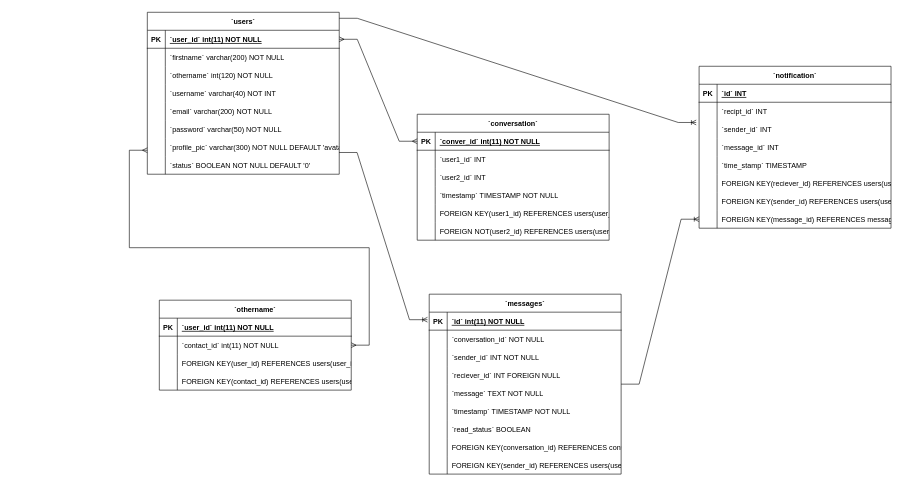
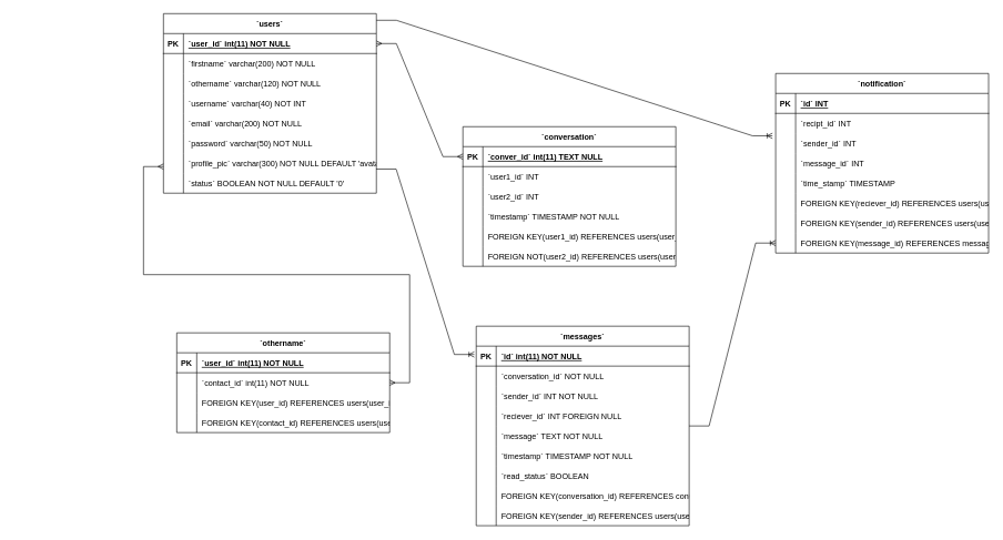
- <mxCell id="11" value="`othername` int(120) NOT NULL" style="shape=partialRectangle;overflow=hidden;connectable=0;fillColor=none;align=left;strokeColor=inherit;top=0;left=0;bottom=0;right=0;spacingLeft=6;" parent="9" vertex="1"><mxGeometry x="30" width="290" height="30" as="geometry"><mxRectangle width="290" height="30" as="alternateBounds" /></mxGeometry></mxCell>
+ <mxCell id="11" value="`othername` varchar(120) NOT NULL" style="shape=partialRectangle;overflow=hidden;connectable=0;fillColor=none;align=left;strokeColor=inherit;top=0;left=0;bottom=0;right=0;spacingLeft=6;" parent="9" vertex="1"><mxGeometry x="30" width="290" height="30" as="geometry"><mxRectangle width="290" height="30" as="alternateBounds" /></mxGeometry></mxCell>
- <mxCell id="30" value="`conver_id` int(11) NOT NULL " style="shape=partialRectangle;overflow=hidden;connectable=0;fillColor=none;align=left;strokeColor=inherit;top=0;left=0;bottom=0;right=0;spacingLeft=6;fontStyle=5;" parent="28" vertex="1"><mxGeometry x="30" width="290" height="30" as="geometry"><mxRectangle width="290" height="30" as="alternateBounds" /></mxGeometry></mxCell>
+ <mxCell id="30" value="`conver_id` int(11) TEXT NULL " style="shape=partialRectangle;overflow=hidden;connectable=0;fillColor=none;align=left;strokeColor=inherit;top=0;left=0;bottom=0;right=0;spacingLeft=6;fontStyle=5;" parent="28" vertex="1"><mxGeometry x="30" width="290" height="30" as="geometry"><mxRectangle width="290" height="30" as="alternateBounds" /></mxGeometry></mxCell>
